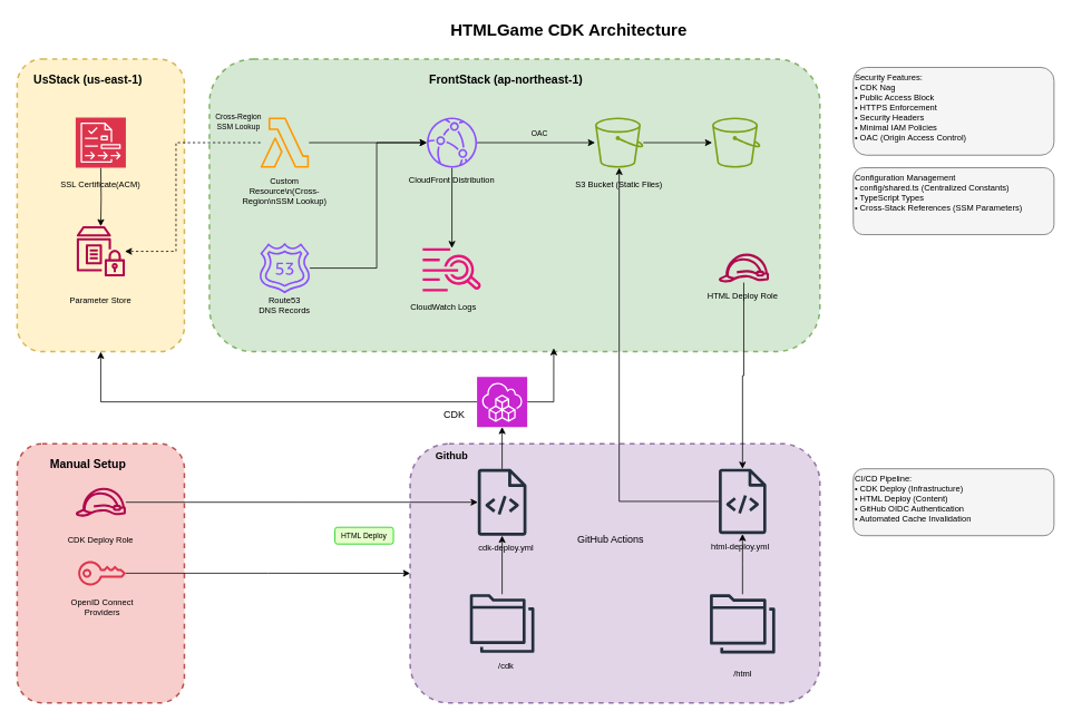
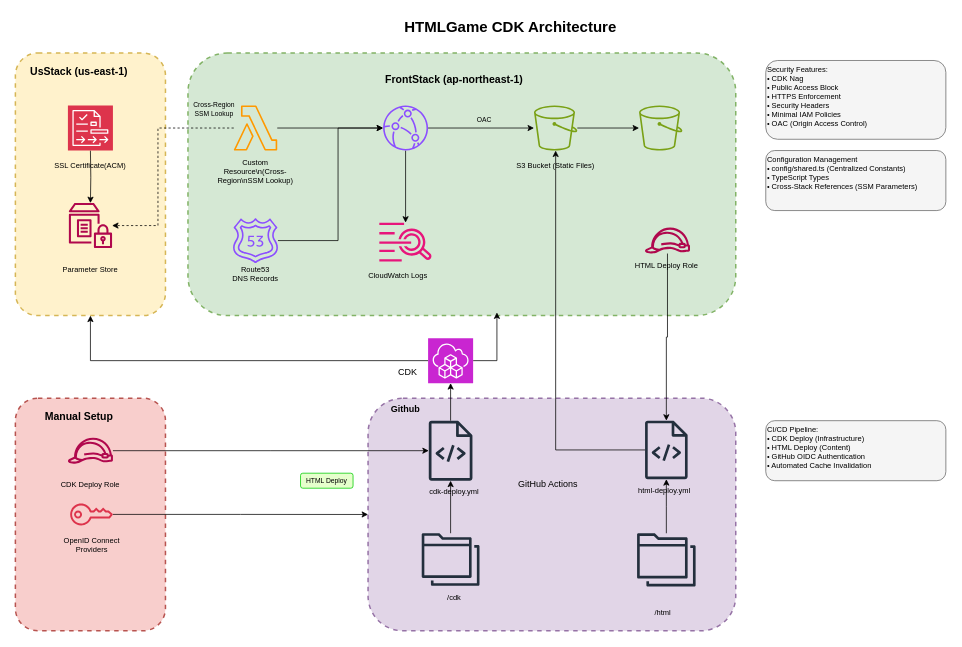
- <mxCell id="7" value="FrontStack (ap-northeast-1)" style="text;html=1;strokeColor=none;fillColor=none;align=center;verticalAlign=middle;whiteSpace=wrap;rounded=0;fontSize=14;fontStyle=1;" parent="1" vertex="1"><mxGeometry x="480" y="80" width="250" height="30" as="geometry" /></mxCell>
+ <mxCell id="7" value="FrontStack (ap-northeast-1)" style="text;html=1;strokeColor=none;fillColor=none;align=center;verticalAlign=middle;whiteSpace=wrap;rounded=0;fontSize=14;fontStyle=1;" parent="1" vertex="1"><mxGeometry x="480" y="90" width="250" height="30" as="geometry" /></mxCell>
- <mxCell id="15" value="CloudFront Distribution" style="text;html=1;strokeColor=none;fillColor=none;align=center;verticalAlign=middle;whiteSpace=wrap;rounded=0;fontSize=10;" parent="1" vertex="1"><mxGeometry x="480" y="200" width="120" height="30" as="geometry" /></mxCell>
- <mxCell id="57" value="/html" style="text;html=1;strokeColor=none;fillColor=none;align=center;verticalAlign=middle;whiteSpace=wrap;rounded=0;fontSize=10;" vertex="1" parent="1"><mxGeometry x="832.5" y="790" width="110" height="30" as="geometry" /></mxCell>
+ <mxCell id="57" value="/html" style="text;html=1;strokeColor=none;fillColor=none;align=center;verticalAlign=middle;whiteSpace=wrap;rounded=0;fontSize=10;" vertex="1" parent="1"><mxGeometry x="827.5" y="800" width="110" height="30" as="geometry" /></mxCell>
